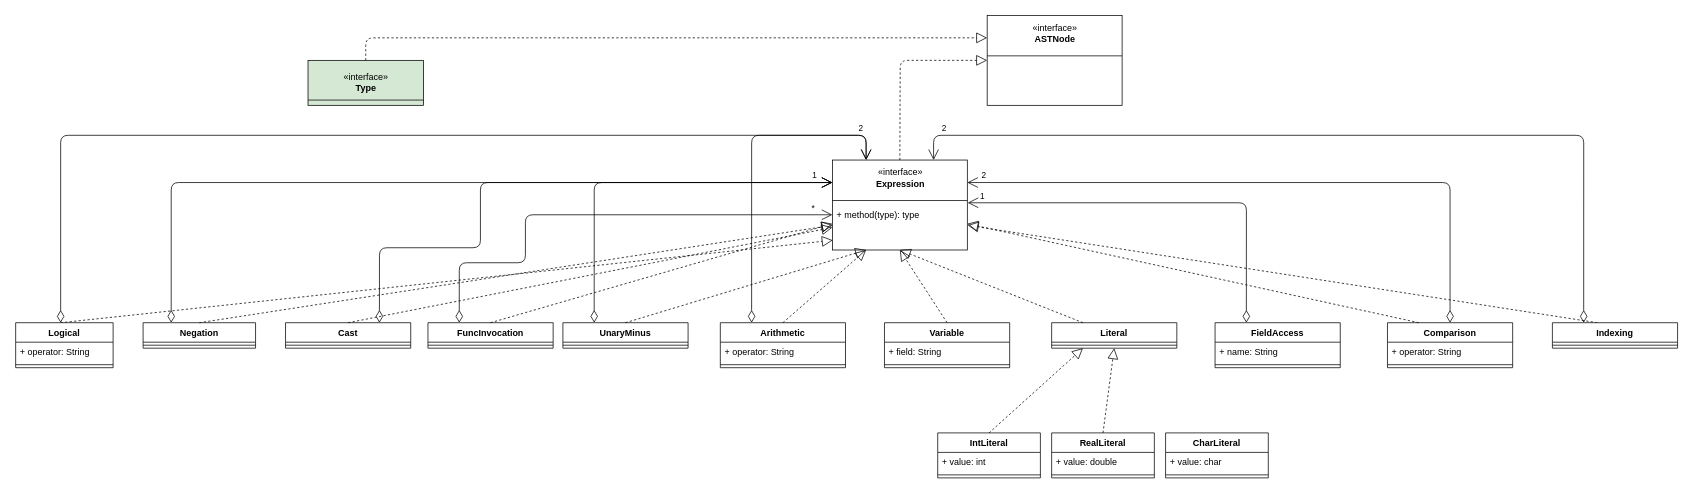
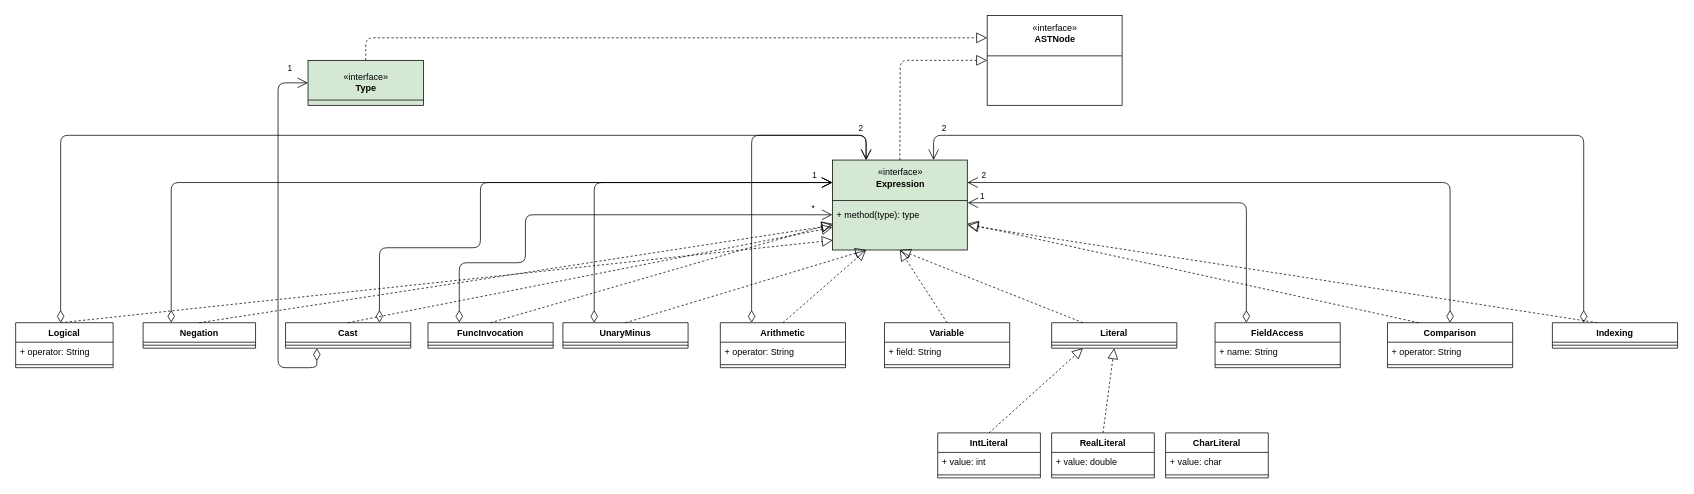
- <mxCell id="12" value="«interface»&lt;br&gt;&lt;b&gt;Expression&lt;br&gt;&lt;br&gt;&lt;br&gt;&lt;br&gt;&lt;br&gt;&lt;br&gt;&lt;/b&gt;" style="html=1;" parent="10" vertex="1"><mxGeometry width="180" height="120" as="geometry" /></mxCell>
+ <mxCell id="12" value="«interface»&lt;br&gt;&lt;b&gt;Expression&lt;br&gt;&lt;br&gt;&lt;br&gt;&lt;br&gt;&lt;br&gt;&lt;br&gt;&lt;/b&gt;" style="html=1;fillColor=#d5e8d4;" parent="10" vertex="1"><mxGeometry width="180" height="120" as="geometry" /></mxCell>
+ <mxCell id="39" value="1" style="endArrow=open;html=1;endSize=12;startArrow=diamondThin;startSize=14;startFill=0;edgeStyle=orthogonalEdgeStyle;align=left;verticalAlign=bottom;exitX=0.25;exitY=1;exitDx=0;exitDy=0;entryX=0;entryY=0.5;entryDx=0;entryDy=0;" parent="1" source="32" target="36" edge="1"><mxGeometry x="0.883" y="10" relative="1" as="geometry"><mxPoint x="1006" y="690" as="sourcePoint" /><mxPoint x="1166" y="690" as="targetPoint" /><mxPoint as="offset" /><Array as="points"><mxPoint x="422" y="490" /><mxPoint x="370" y="490" /><mxPoint x="370" y="110" /></Array></mxGeometry></mxCell>
